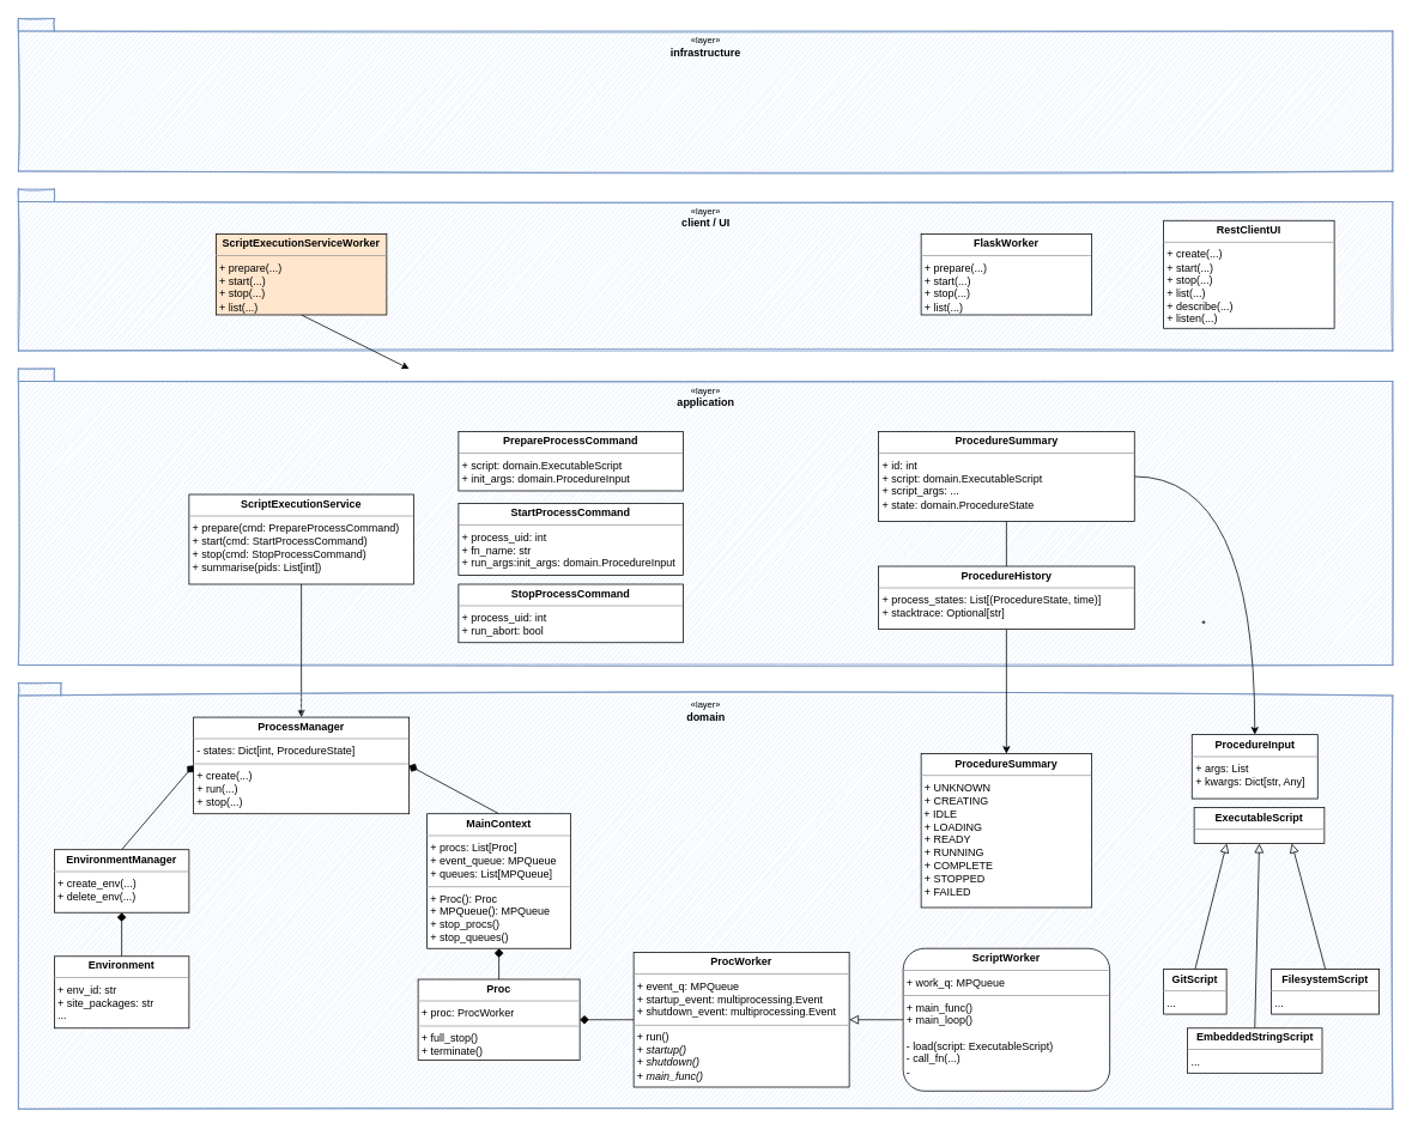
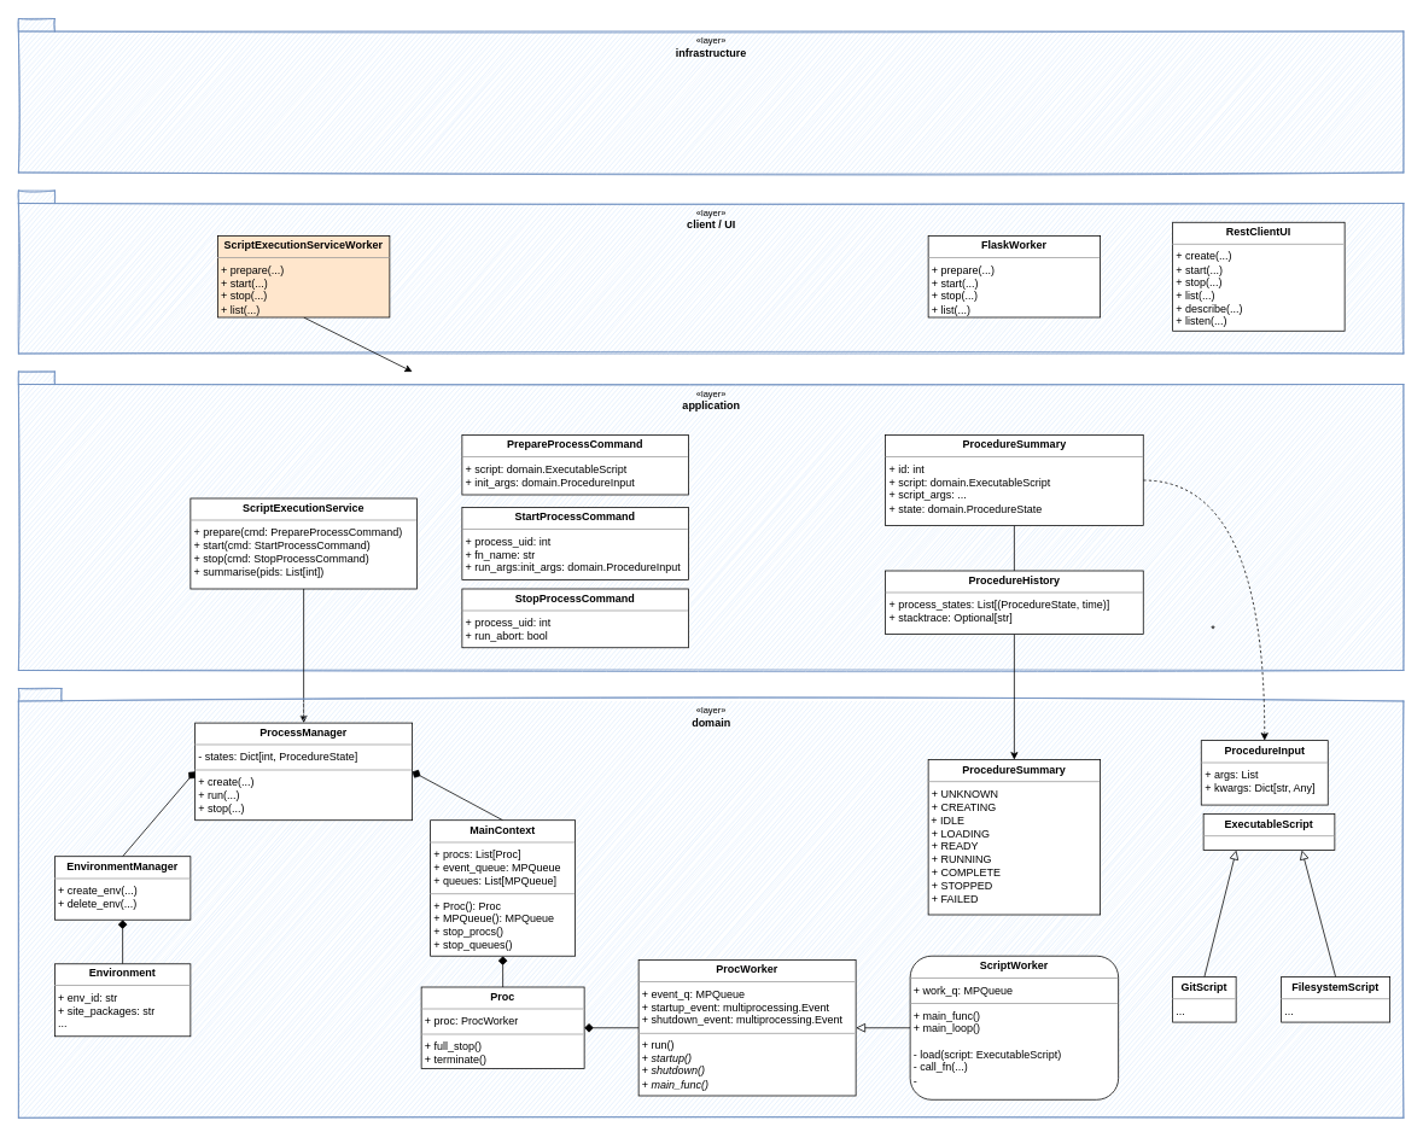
- <mxCell id="39" style="edgeStyle=orthogonalEdgeStyle;rounded=0;orthogonalLoop=1;jettySize=auto;html=1;exitX=1;exitY=0.5;exitDx=0;exitDy=0;entryX=0.5;entryY=0;entryDx=0;entryDy=0;curved=1;" parent="1" source="40" target="33" edge="1"><mxGeometry relative="1" as="geometry" /></mxCell>
+ <mxCell id="39" style="edgeStyle=orthogonalEdgeStyle;rounded=0;orthogonalLoop=1;jettySize=auto;html=1;exitX=1;exitY=0.5;exitDx=0;exitDy=0;entryX=0.5;entryY=0;entryDx=0;entryDy=0;curved=1;dashed=1;" parent="1" source="40" target="33" edge="1"><mxGeometry relative="1" as="geometry" /></mxCell>
- <mxCell id="31" style="edgeStyle=none;rounded=0;orthogonalLoop=1;jettySize=auto;html=1;exitX=0.5;exitY=0;exitDx=0;exitDy=0;fontSize=10;startArrow=none;startFill=0;endArrow=block;endFill=0;startSize=8;endSize=8;strokeWidth=1;entryX=0.5;entryY=1;entryDx=0;entryDy=0;" parent="1" source="32" target="26" edge="1"><mxGeometry relative="1" as="geometry"><mxPoint x="1424" y="1058.75" as="targetPoint" /></mxGeometry></mxCell>
- <mxCell id="32" value="&lt;p style=&quot;margin: 0px ; margin-top: 4px ; text-align: center&quot;&gt;&lt;b&gt;EmbeddedStringScript&lt;/b&gt;&lt;/p&gt;&lt;hr size=&quot;1&quot;&gt;&lt;p style=&quot;margin: 0px ; margin-left: 4px&quot;&gt;&lt;/p&gt;&lt;p style=&quot;margin: 0px ; margin-left: 4px&quot;&gt;...&lt;/p&gt;" style="verticalAlign=top;align=left;overflow=fill;fontSize=12;fontFamily=Helvetica;html=1;" parent="1" vertex="1"><mxGeometry x="1321.5" y="1144.38" width="150" height="50" as="geometry" /></mxCell>
